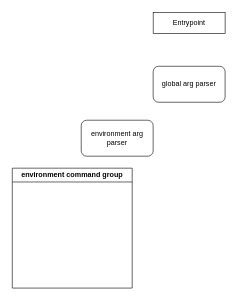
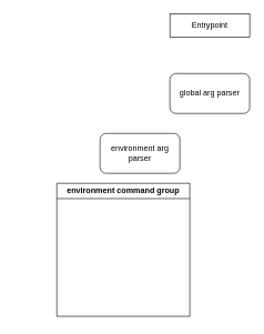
- <mxCell id="4" value="environment arg parser" style="rounded=1;whiteSpace=wrap;html=1;" vertex="1" parent="1"><mxGeometry x="135" y="200" width="120" height="60" as="geometry" /></mxCell>
+ <mxCell id="4" value="environment arg parser" style="rounded=1;whiteSpace=wrap;html=1;" vertex="1" parent="1"><mxGeometry x="150" y="200" width="120" height="60" as="geometry" /></mxCell>
- <mxCell id="5" value="environment command group" style="swimlane;whiteSpace=wrap;html=1;" vertex="1" parent="1"><mxGeometry x="20" y="280" width="200" height="200" as="geometry" /></mxCell>
+ <mxCell id="5" value="environment command group" style="swimlane;whiteSpace=wrap;html=1;" vertex="1" parent="1"><mxGeometry x="85" y="275" width="200" height="200" as="geometry" /></mxCell>
